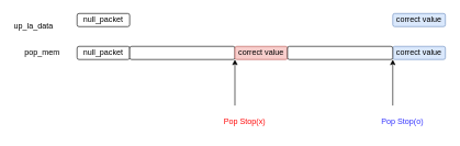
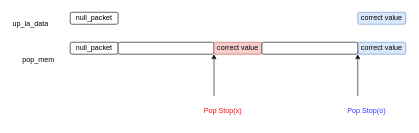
- <mxCell id="10" value="pop_mem" style="text;html=1;align=center;verticalAlign=middle;whiteSpace=wrap;rounded=0;" vertex="1" parent="1"><mxGeometry x="33" y="64" width="60" height="30" as="geometry" /></mxCell>
+ <mxCell id="10" value="pop_mem" style="text;html=1;align=center;verticalAlign=middle;whiteSpace=wrap;rounded=0;" vertex="1" parent="1"><mxGeometry x="33" y="84" width="60" height="30" as="geometry" /></mxCell>
